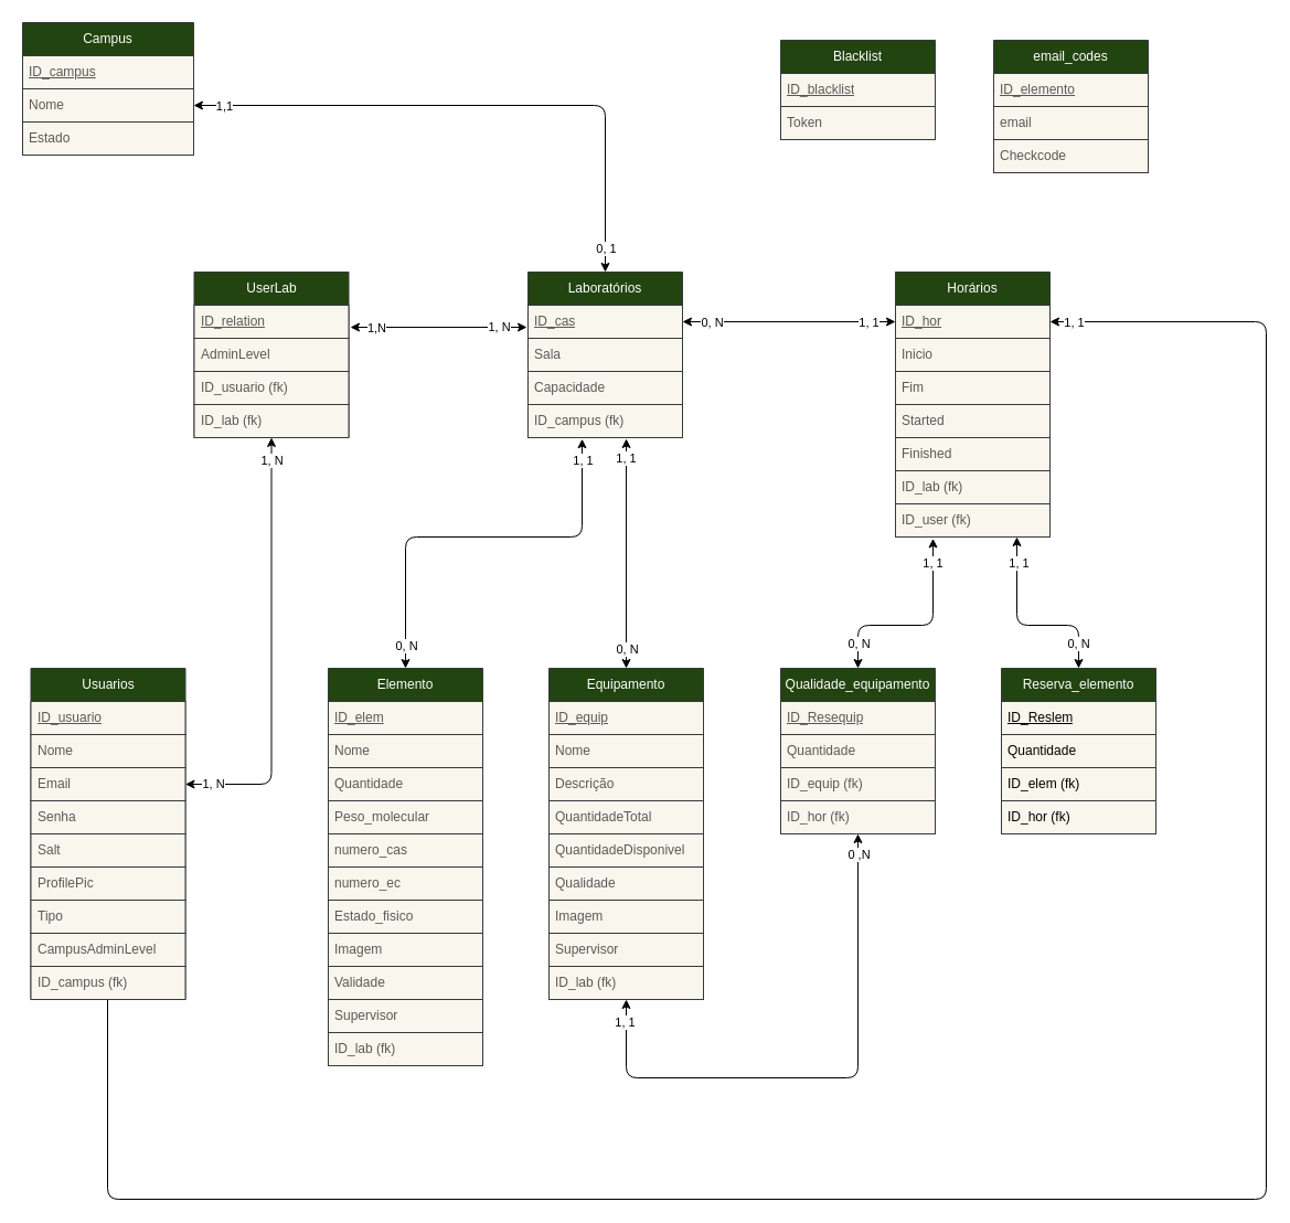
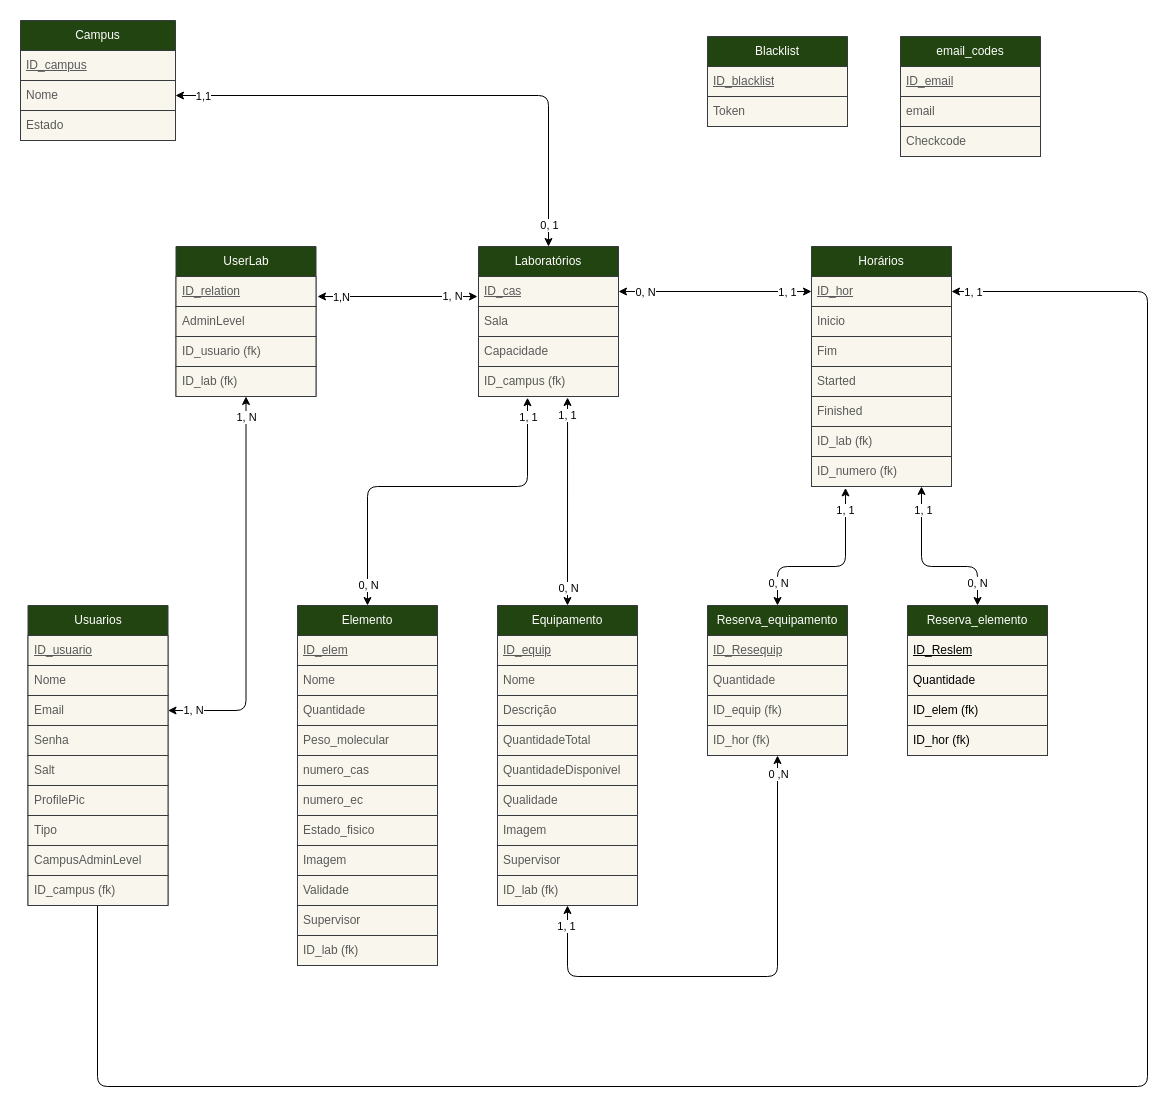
- <mxCell id="100" value="ID_elemento" style="text;strokeColor=#36393d;fillColor=#f9f7ed;align=left;verticalAlign=middle;spacingLeft=4;spacingRight=4;overflow=hidden;points=[[0,0.5],[1,0.5]];portConstraint=eastwest;rotatable=0;whiteSpace=wrap;html=1;fontStyle=4;fontColor=#595959;" parent="99" vertex="1"><mxGeometry y="30" width="140" height="30" as="geometry" /></mxCell>
+ <mxCell id="100" value="ID_email" style="text;strokeColor=#36393d;fillColor=#f9f7ed;align=left;verticalAlign=middle;spacingLeft=4;spacingRight=4;overflow=hidden;points=[[0,0.5],[1,0.5]];portConstraint=eastwest;rotatable=0;whiteSpace=wrap;html=1;fontStyle=4;fontColor=#595959;" parent="99" vertex="1"><mxGeometry y="30" width="140" height="30" as="geometry" /></mxCell>
- <mxCell id="43" value="ID_user (fk)" style="text;strokeColor=#36393d;fillColor=#f9f7ed;align=left;verticalAlign=middle;spacingLeft=4;spacingRight=4;overflow=hidden;points=[[0,0.5],[1,0.5]];portConstraint=eastwest;rotatable=0;whiteSpace=wrap;html=1;fontStyle=0;fontColor=#595959;" parent="36" vertex="1"><mxGeometry y="210" width="140" height="30" as="geometry" /></mxCell>
+ <mxCell id="43" value="ID_numero (fk)" style="text;strokeColor=#36393d;fillColor=#f9f7ed;align=left;verticalAlign=middle;spacingLeft=4;spacingRight=4;overflow=hidden;points=[[0,0.5],[1,0.5]];portConstraint=eastwest;rotatable=0;whiteSpace=wrap;html=1;fontStyle=0;fontColor=#595959;" parent="36" vertex="1"><mxGeometry y="210" width="140" height="30" as="geometry" /></mxCell>
- <mxCell id="75" value="Qualidade_equipamento" style="swimlane;fontStyle=0;childLayout=stackLayout;horizontal=1;startSize=30;horizontalStack=0;resizeParent=1;resizeParentMax=0;resizeLast=0;collapsible=1;marginBottom=0;whiteSpace=wrap;html=1;fillColor=#224410;strokeColor=#36393d;fontColor=#FFFFFF;" parent="1" vertex="1"><mxGeometry x="707" y="605" width="140" height="150" as="geometry" /></mxCell>
+ <mxCell id="75" value="Reserva_equipamento" style="swimlane;fontStyle=0;childLayout=stackLayout;horizontal=1;startSize=30;horizontalStack=0;resizeParent=1;resizeParentMax=0;resizeLast=0;collapsible=1;marginBottom=0;whiteSpace=wrap;html=1;fillColor=#224410;strokeColor=#36393d;fontColor=#FFFFFF;" parent="1" vertex="1"><mxGeometry x="707" y="605" width="140" height="150" as="geometry" /></mxCell>
